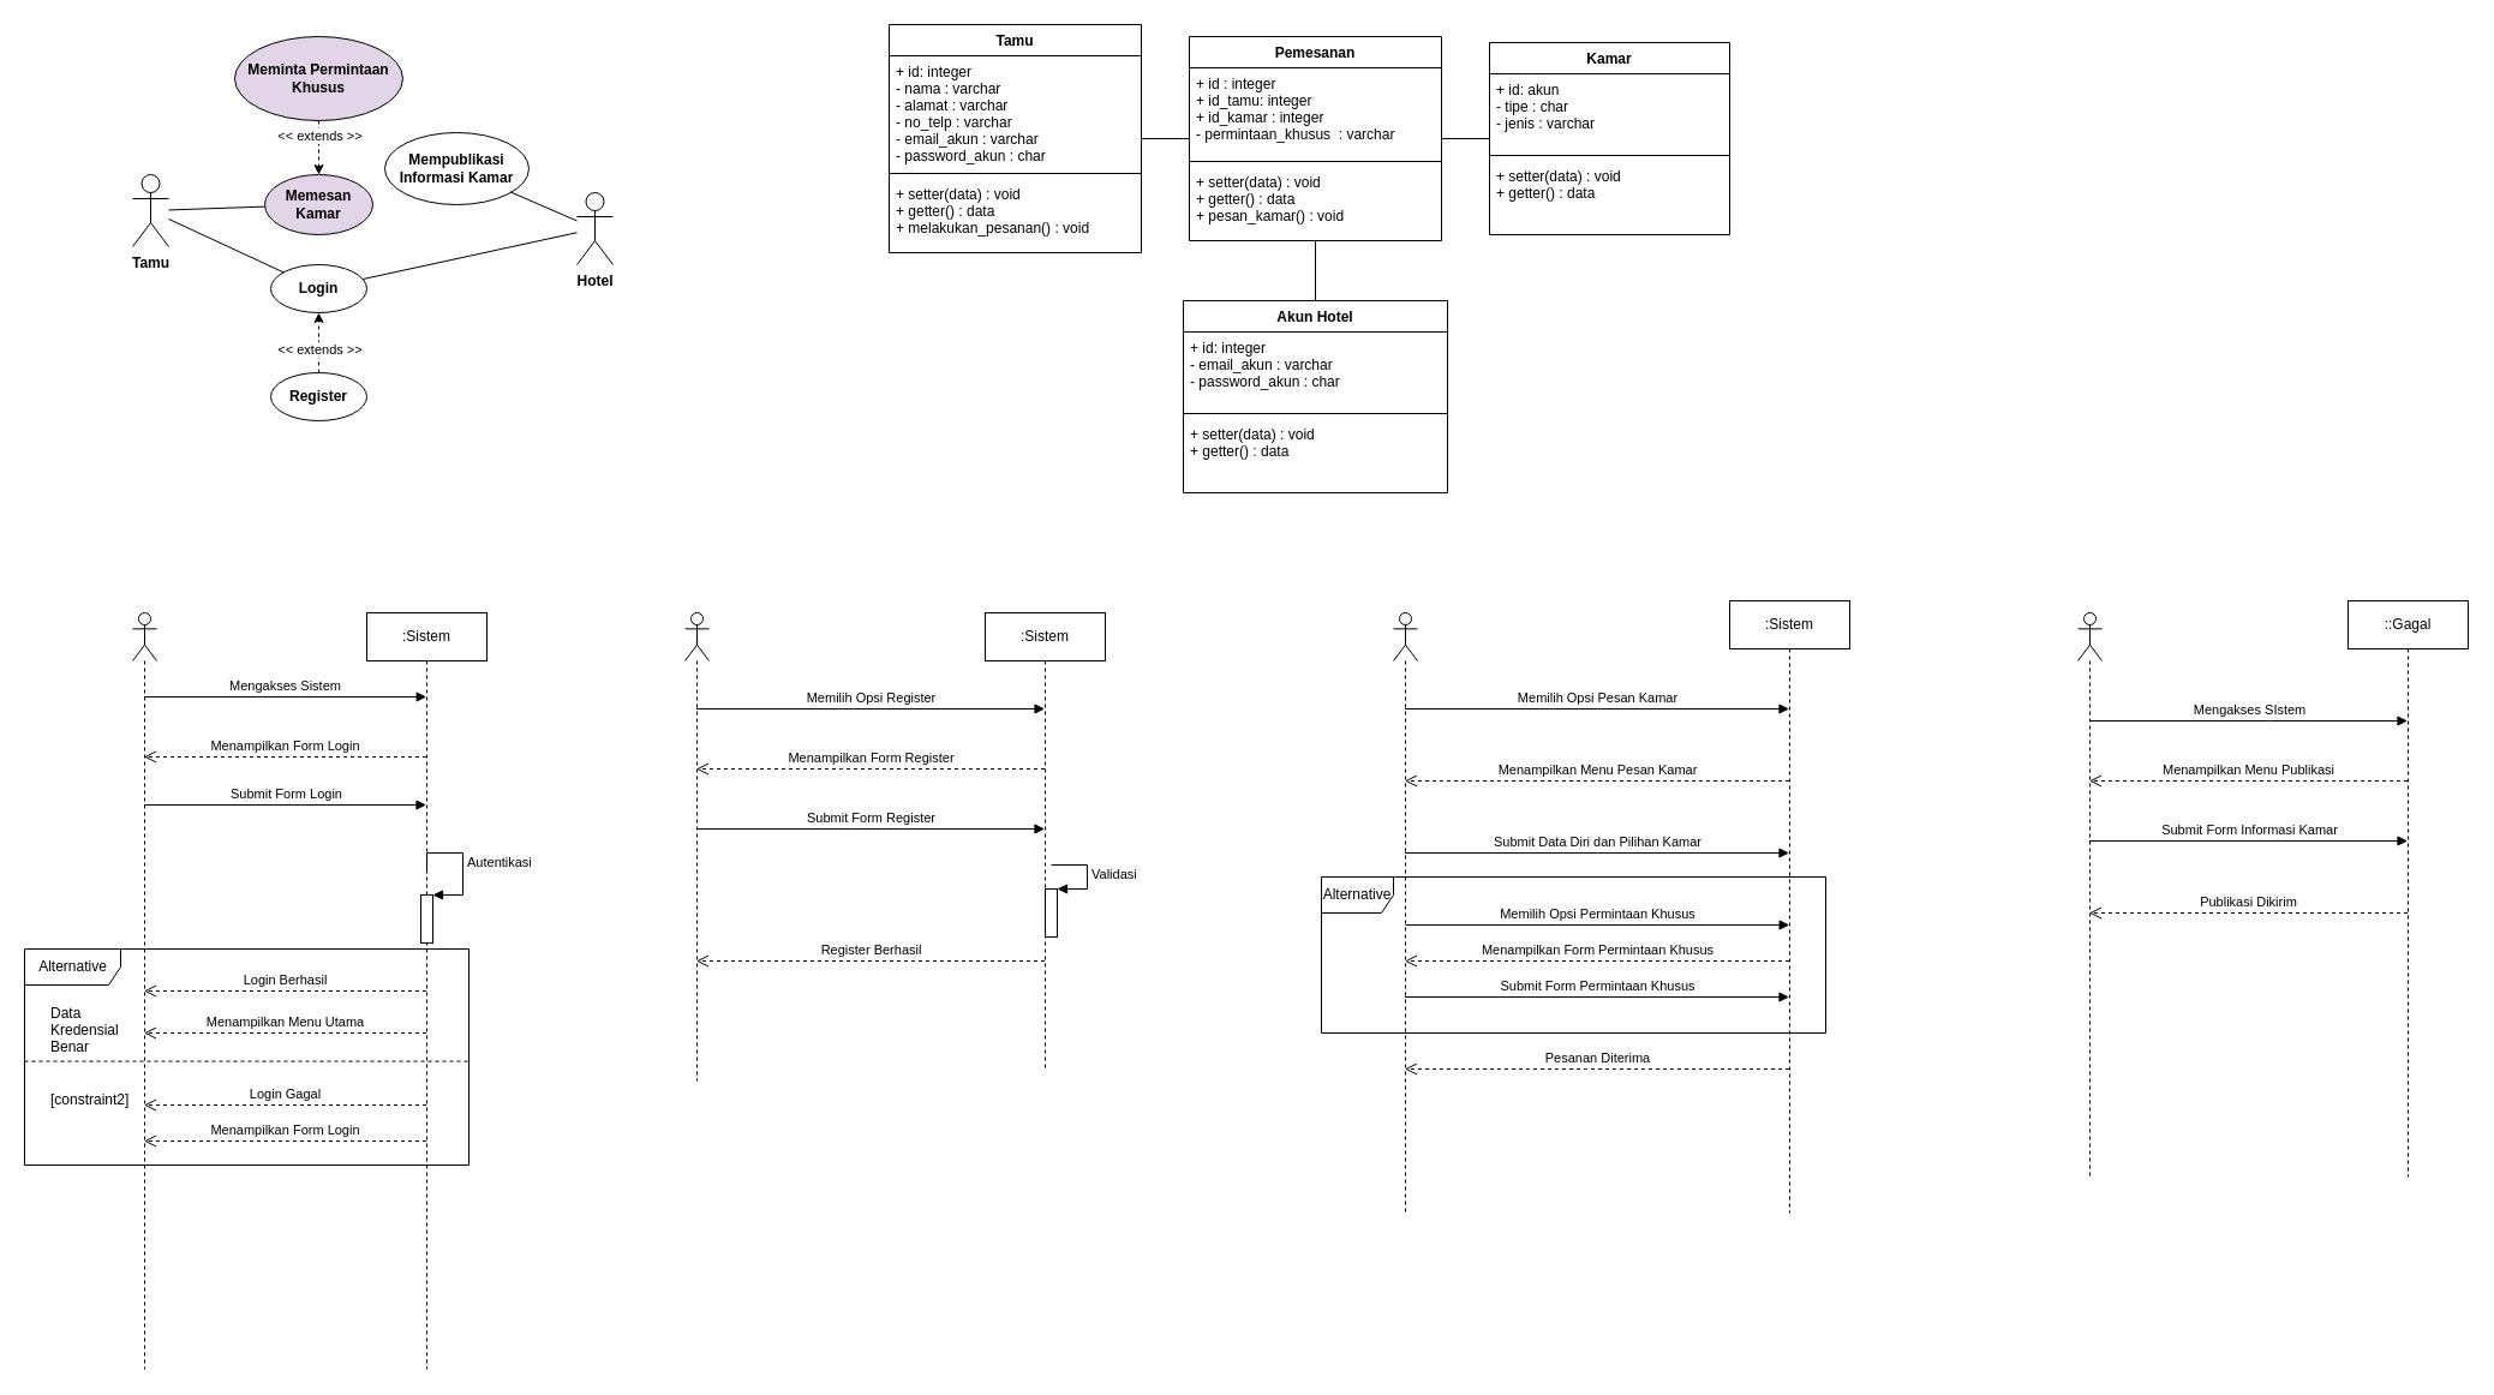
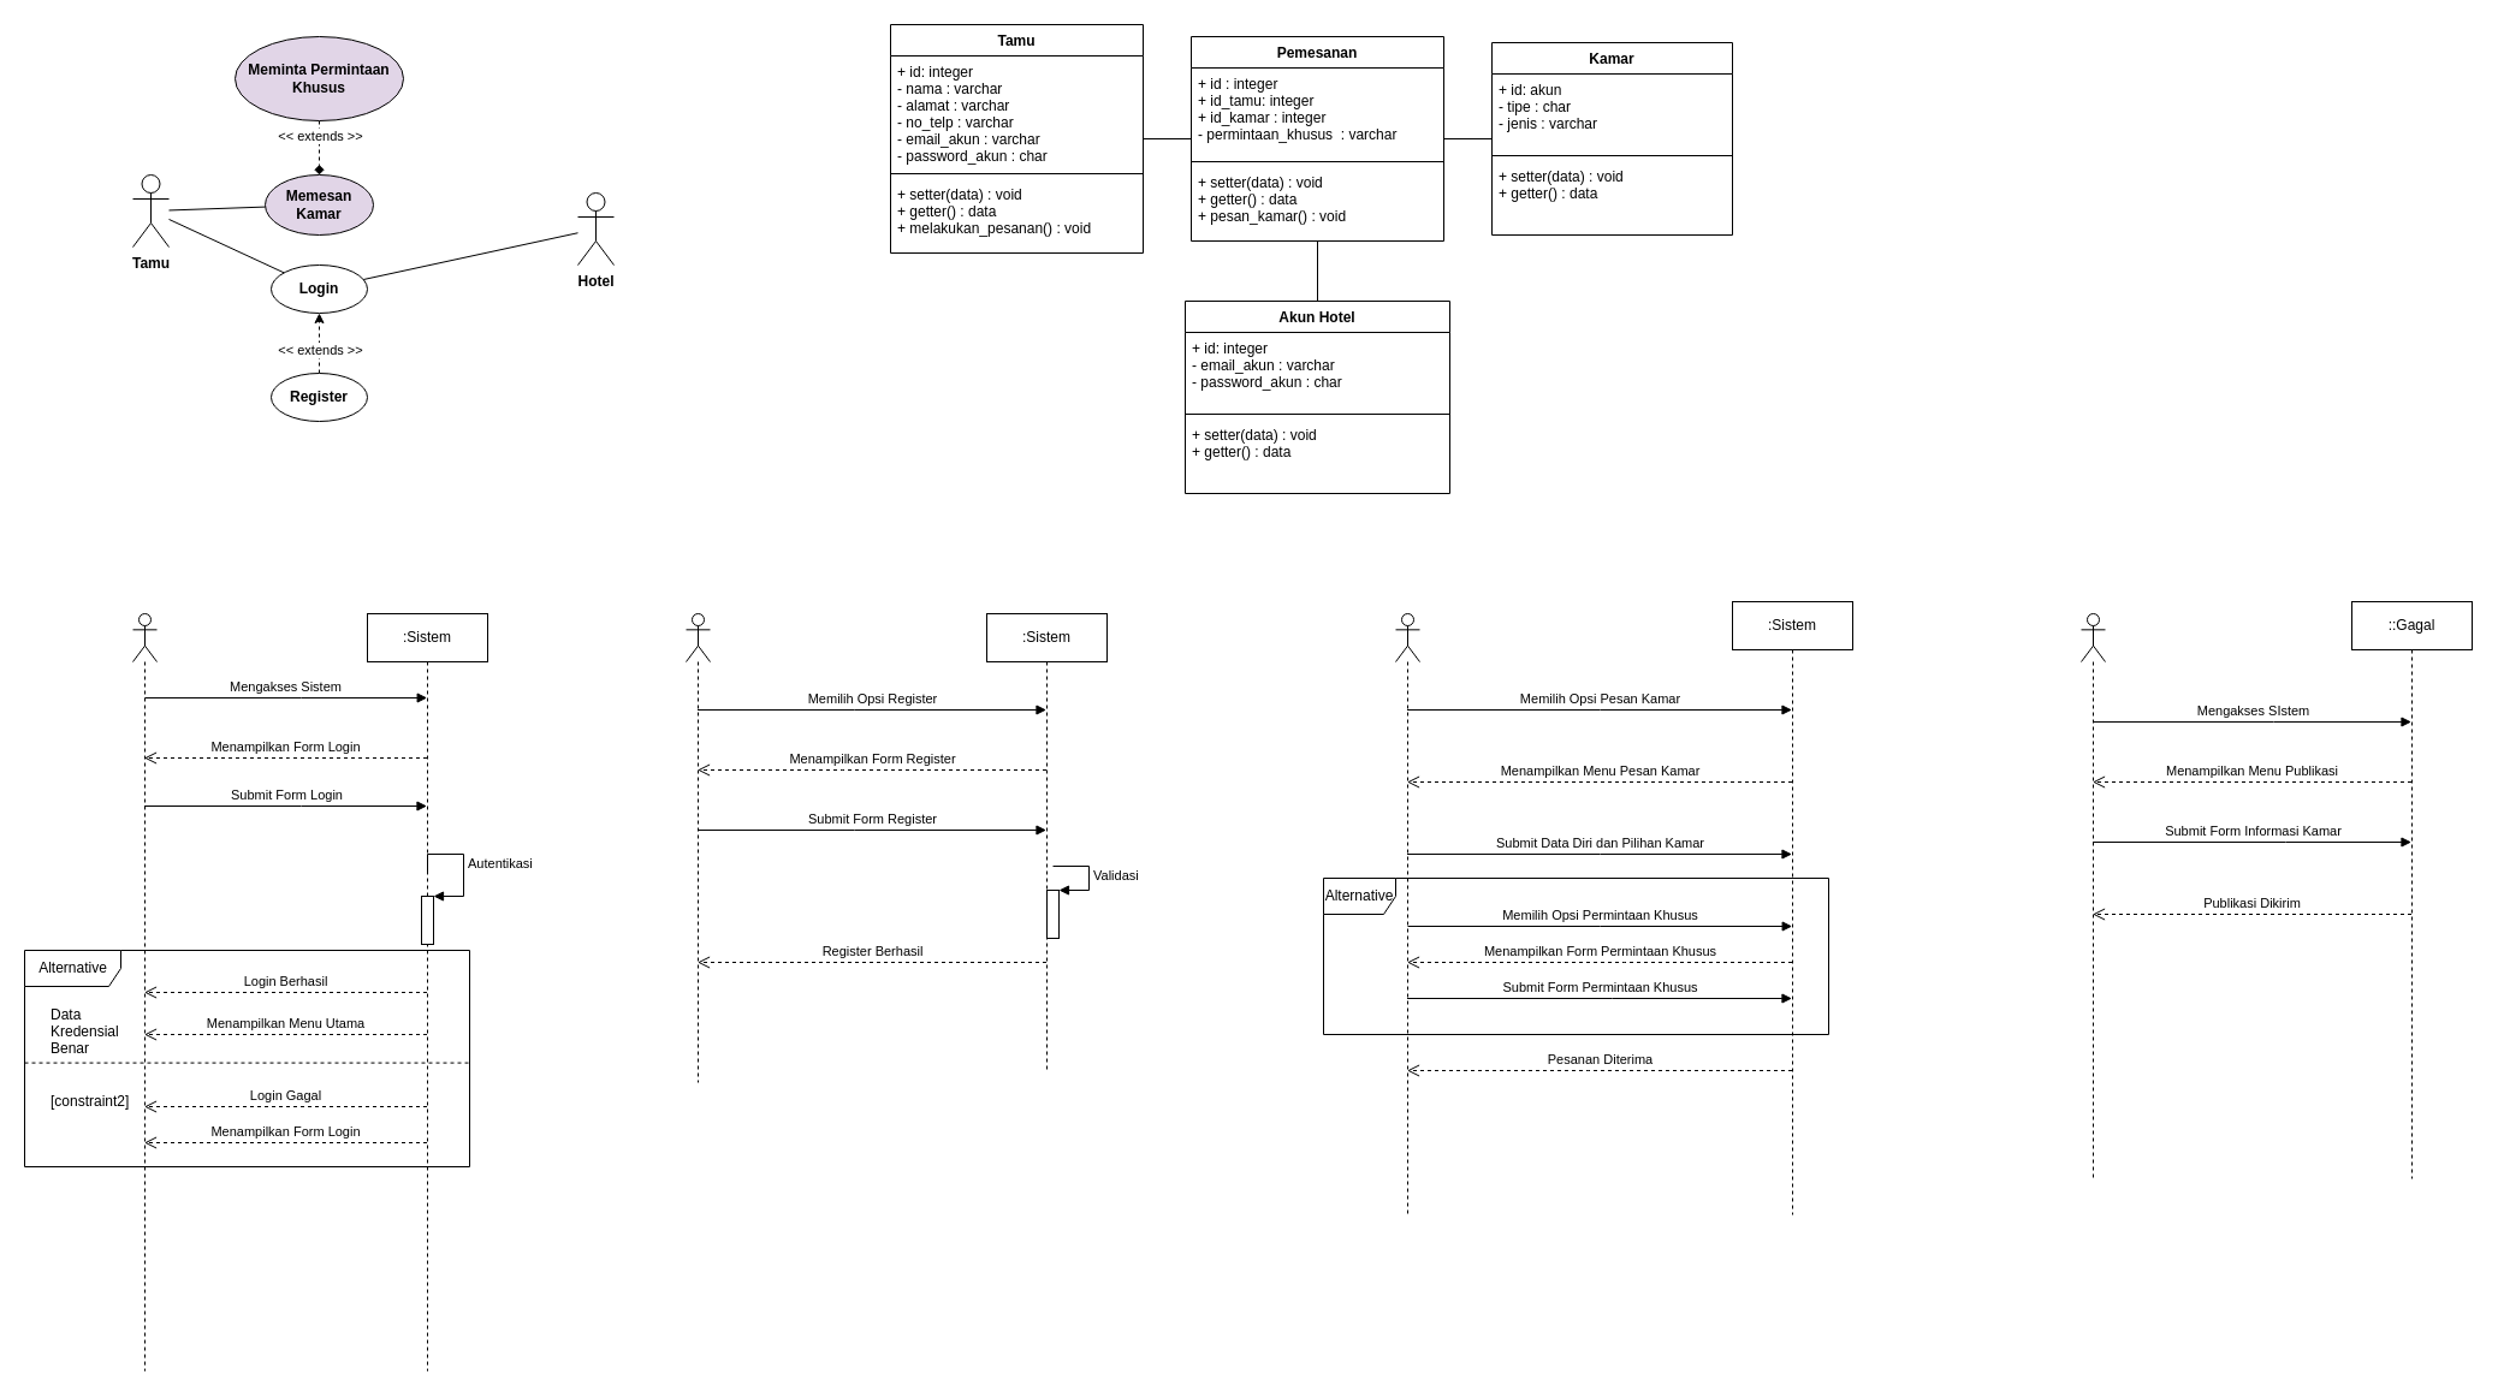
- <mxCell id="14" value="" style="endArrow=classic;html=1;rounded=0;dashed=1;" parent="1" source="16" target="12" edge="1"><mxGeometry width="50" height="50" relative="1" as="geometry"><mxPoint x="250" y="-40" as="sourcePoint" /><mxPoint x="250" y="-90" as="targetPoint" /></mxGeometry></mxCell>
+ <mxCell id="14" value="" style="endArrow=diamond;html=1;rounded=0;dashed=1;" parent="1" source="16" target="12" edge="1"><mxGeometry width="50" height="50" relative="1" as="geometry"><mxPoint x="250" y="-40" as="sourcePoint" /><mxPoint x="250" y="-90" as="targetPoint" /></mxGeometry></mxCell>
- <mxCell id="5" value="Mempublikasi Informasi Kamar" style="ellipse;whiteSpace=wrap;html=1;fontStyle=1" parent="1" vertex="1"><mxGeometry x="320" y="110" width="120" height="60" as="geometry" /></mxCell>
- <mxCell id="10" value="" style="endArrow=none;html=1;rounded=0;endFill=0;" parent="1" source="3" target="5" edge="1"><mxGeometry width="50" height="50" relative="1" as="geometry"><mxPoint x="170" y="180" as="sourcePoint" /><mxPoint x="250" y="180" as="targetPoint" /></mxGeometry></mxCell>
